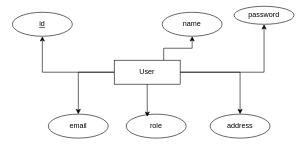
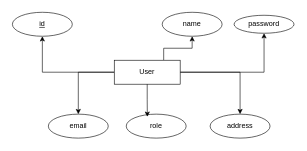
- <mxCell id="11" value="password" style="ellipse;whiteSpace=wrap;html=1;align=center;" vertex="1" parent="1"><mxGeometry x="390" y="10" width="100" height="30" as="geometry" /></mxCell>
+ <mxCell id="11" value="password" style="ellipse;whiteSpace=wrap;html=1;align=center;" vertex="1" parent="1"><mxGeometry x="390" y="25" width="100" height="30" as="geometry" /></mxCell>
